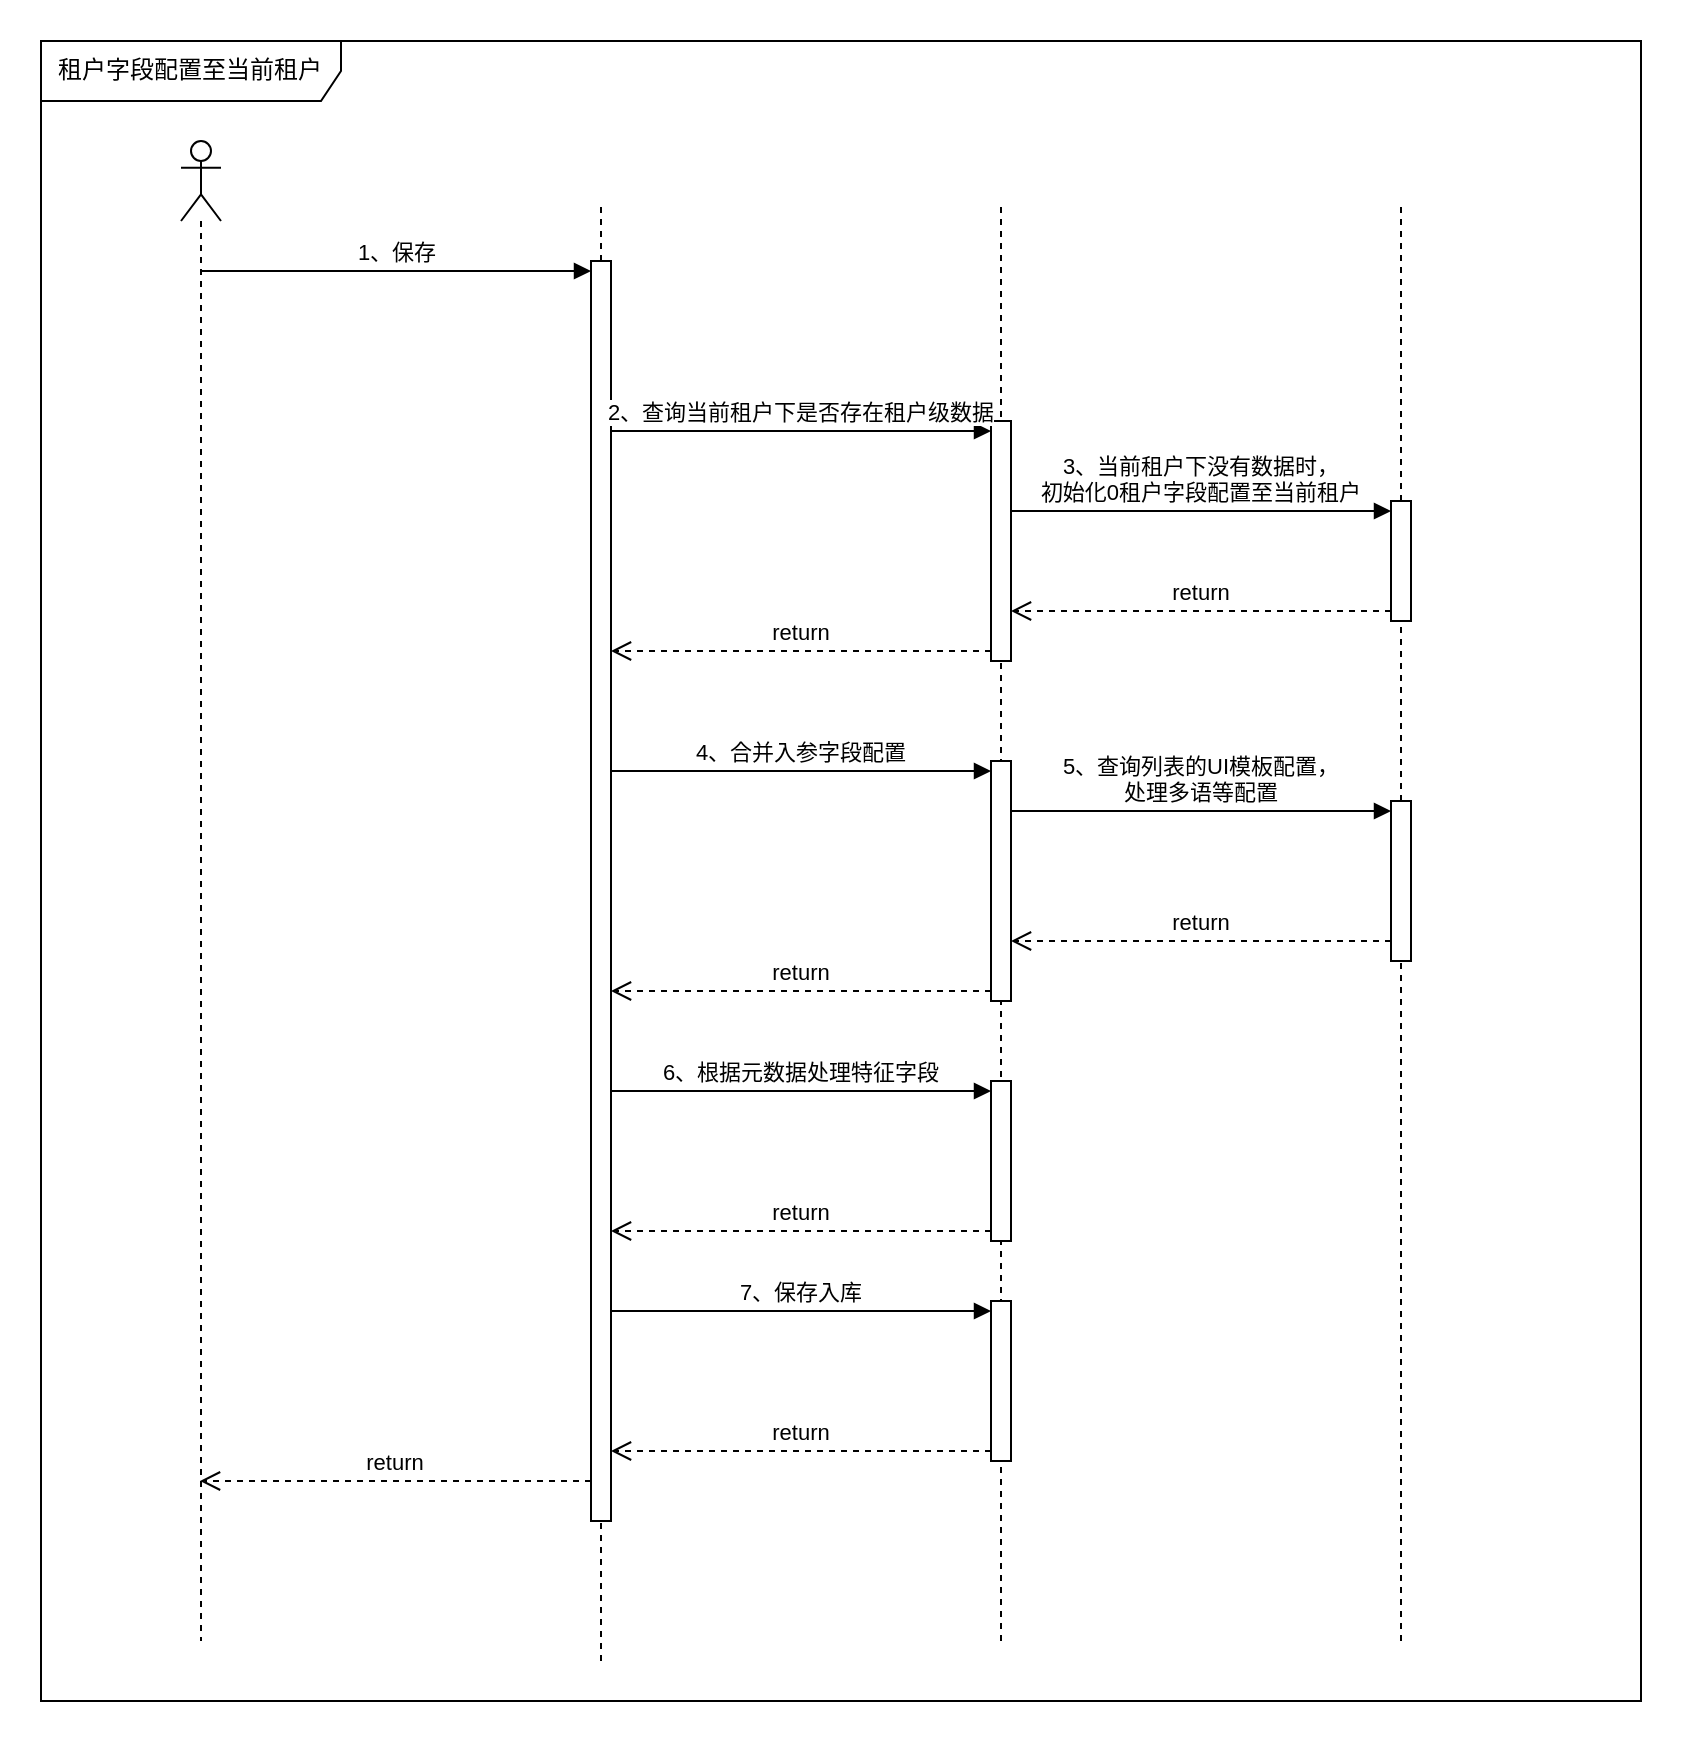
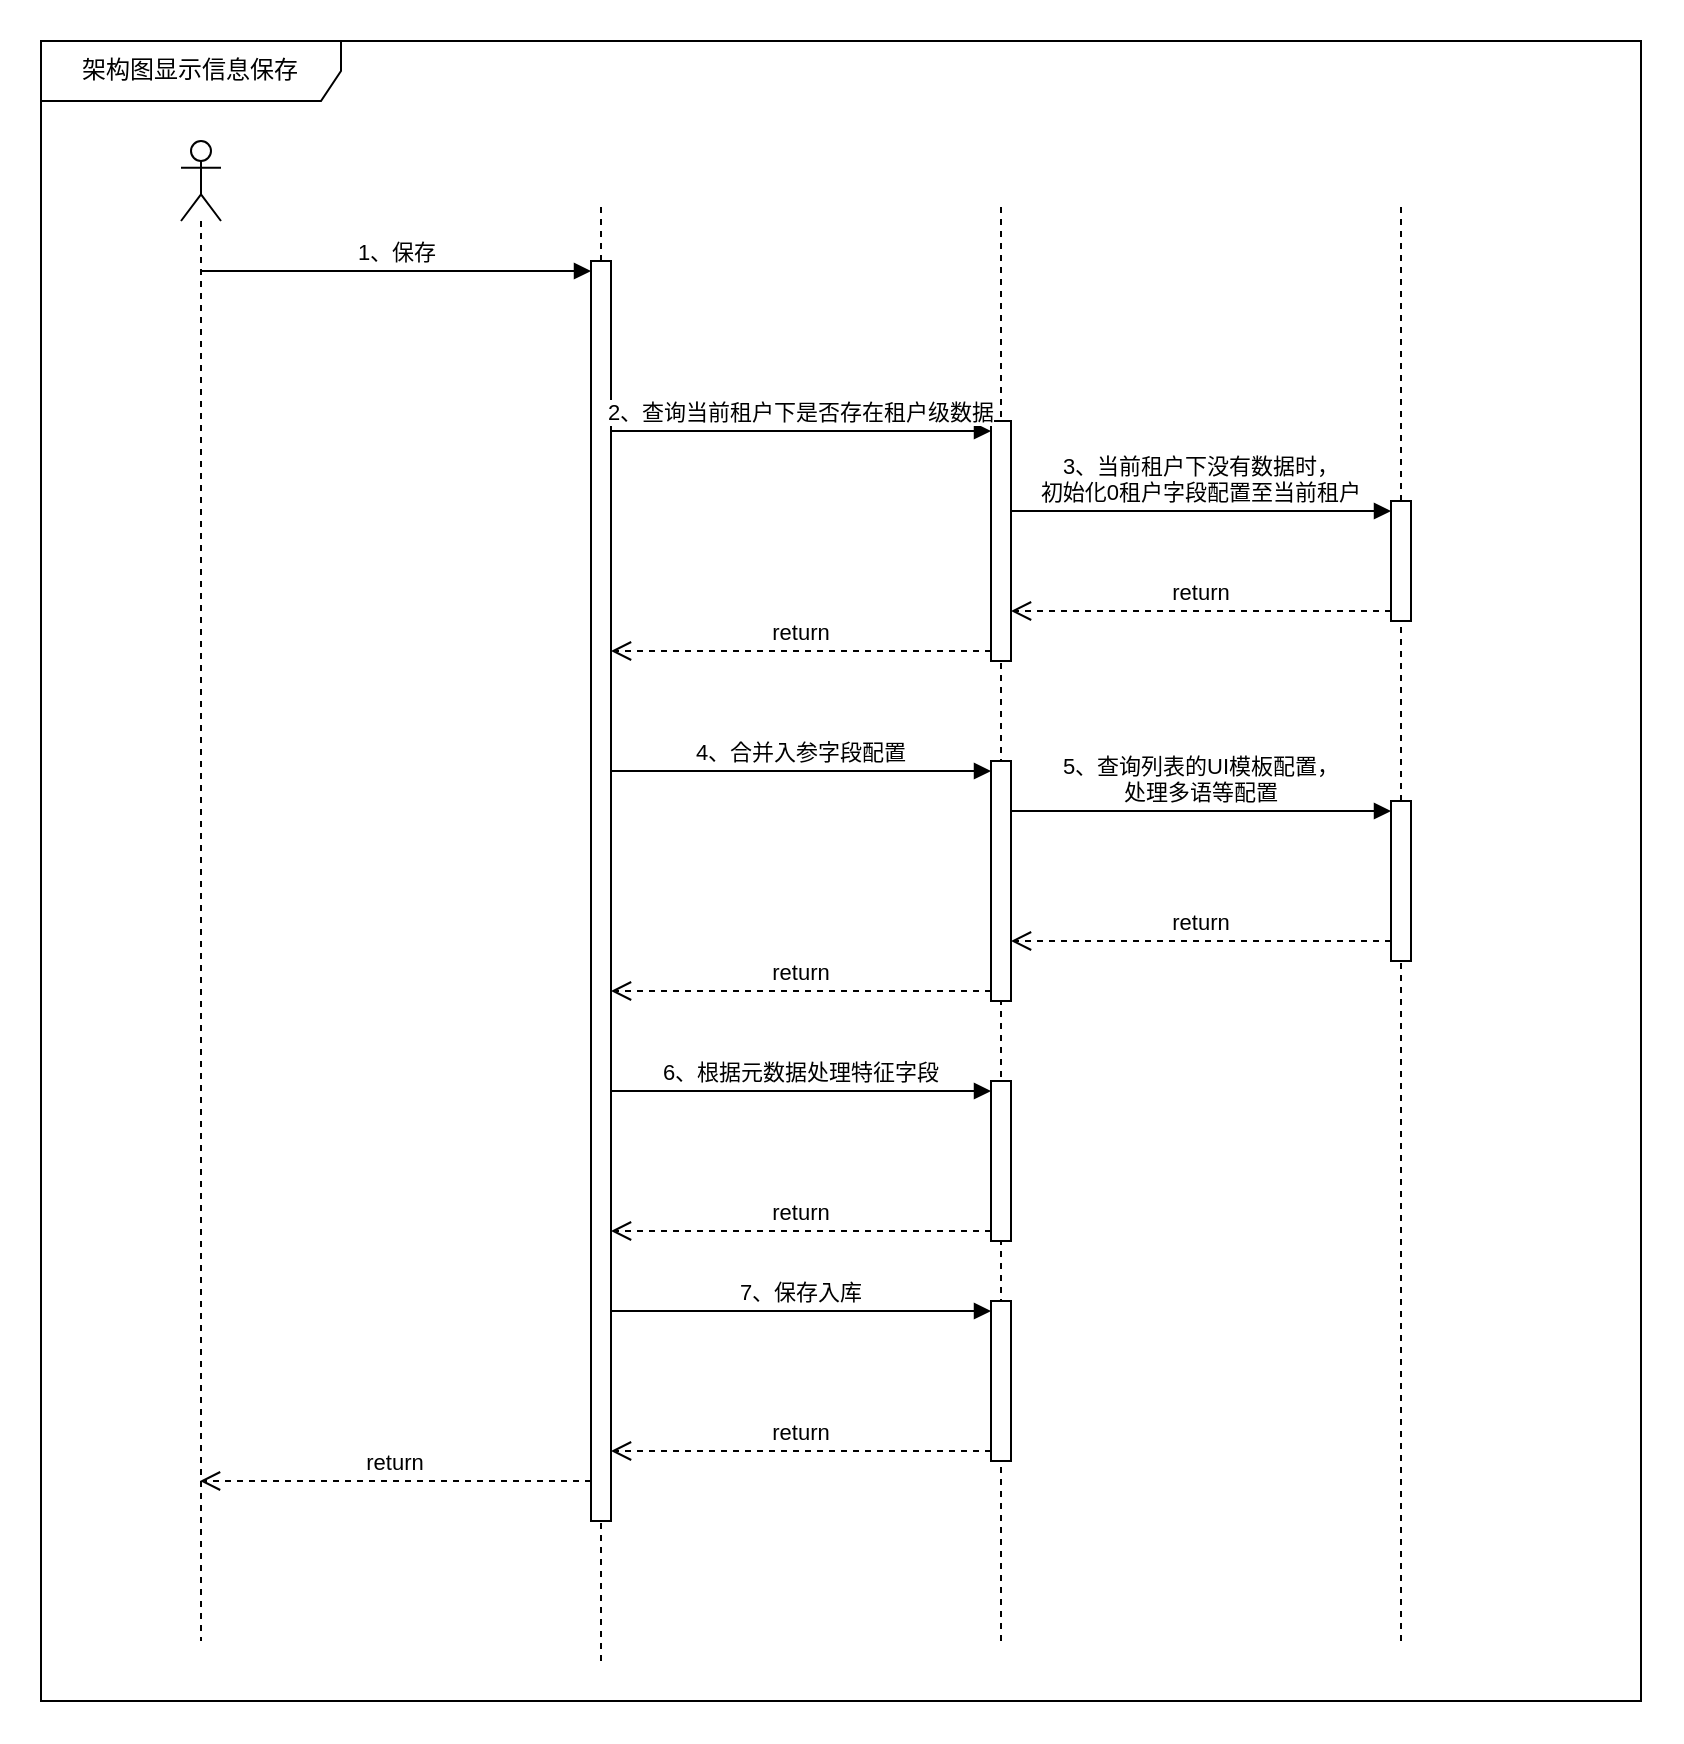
- <mxCell id="2" value="租户字段配置至当前租户" style="shape=umlFrame;whiteSpace=wrap;html=1;pointerEvents=0;width=150;height=30;" parent="1" vertex="1"><mxGeometry x="20" y="20" width="800" height="830" as="geometry" /></mxCell>
+ <mxCell id="2" value="架构图显示信息保存" style="shape=umlFrame;whiteSpace=wrap;html=1;pointerEvents=0;width=150;height=30;" parent="1" vertex="1"><mxGeometry x="20" y="20" width="800" height="830" as="geometry" /></mxCell>
